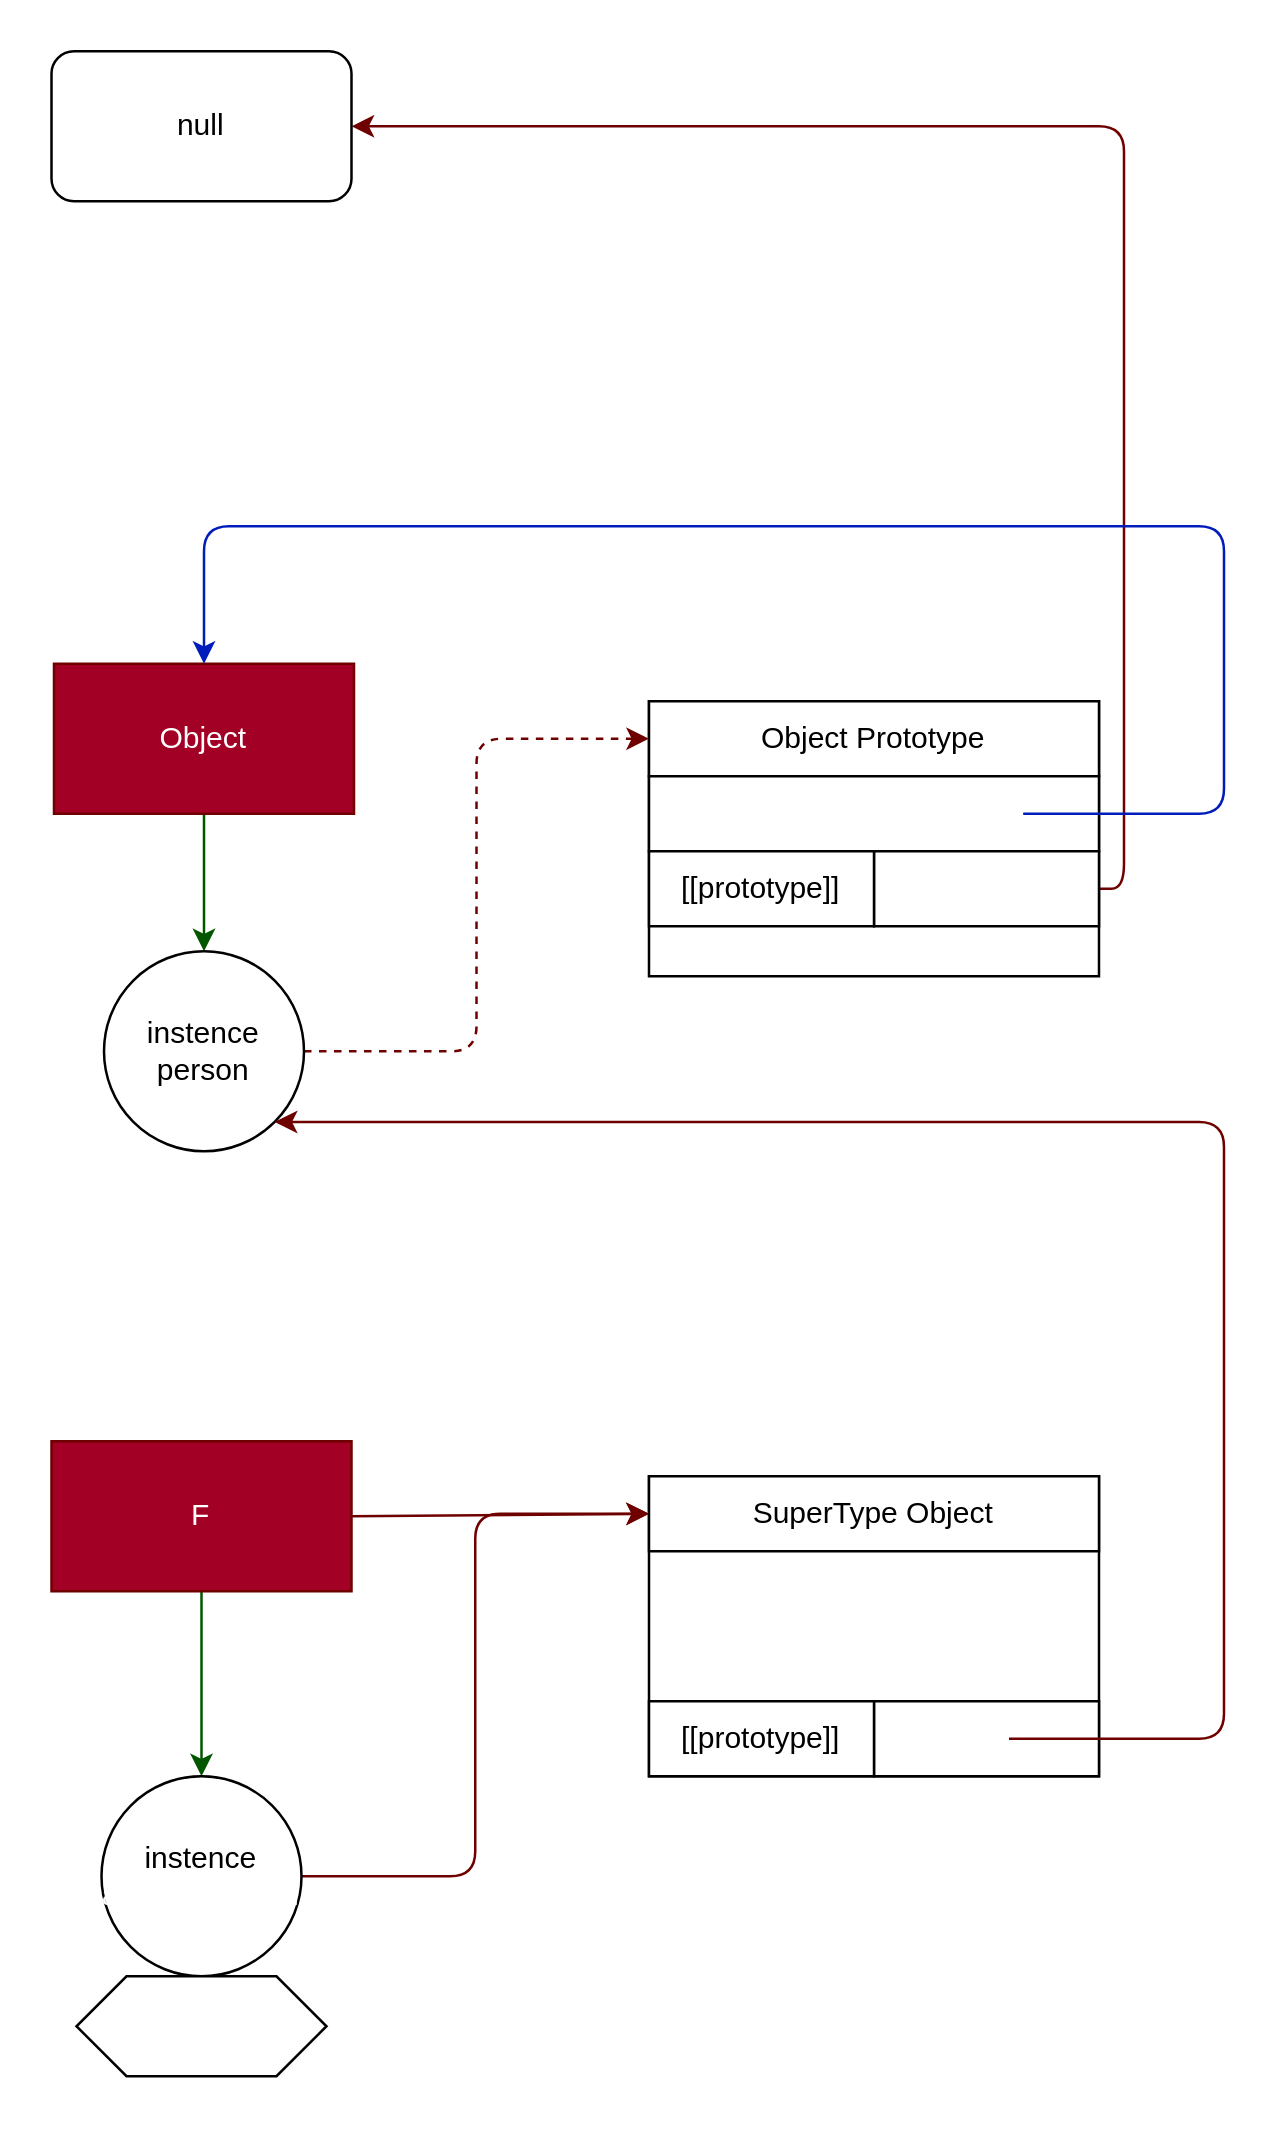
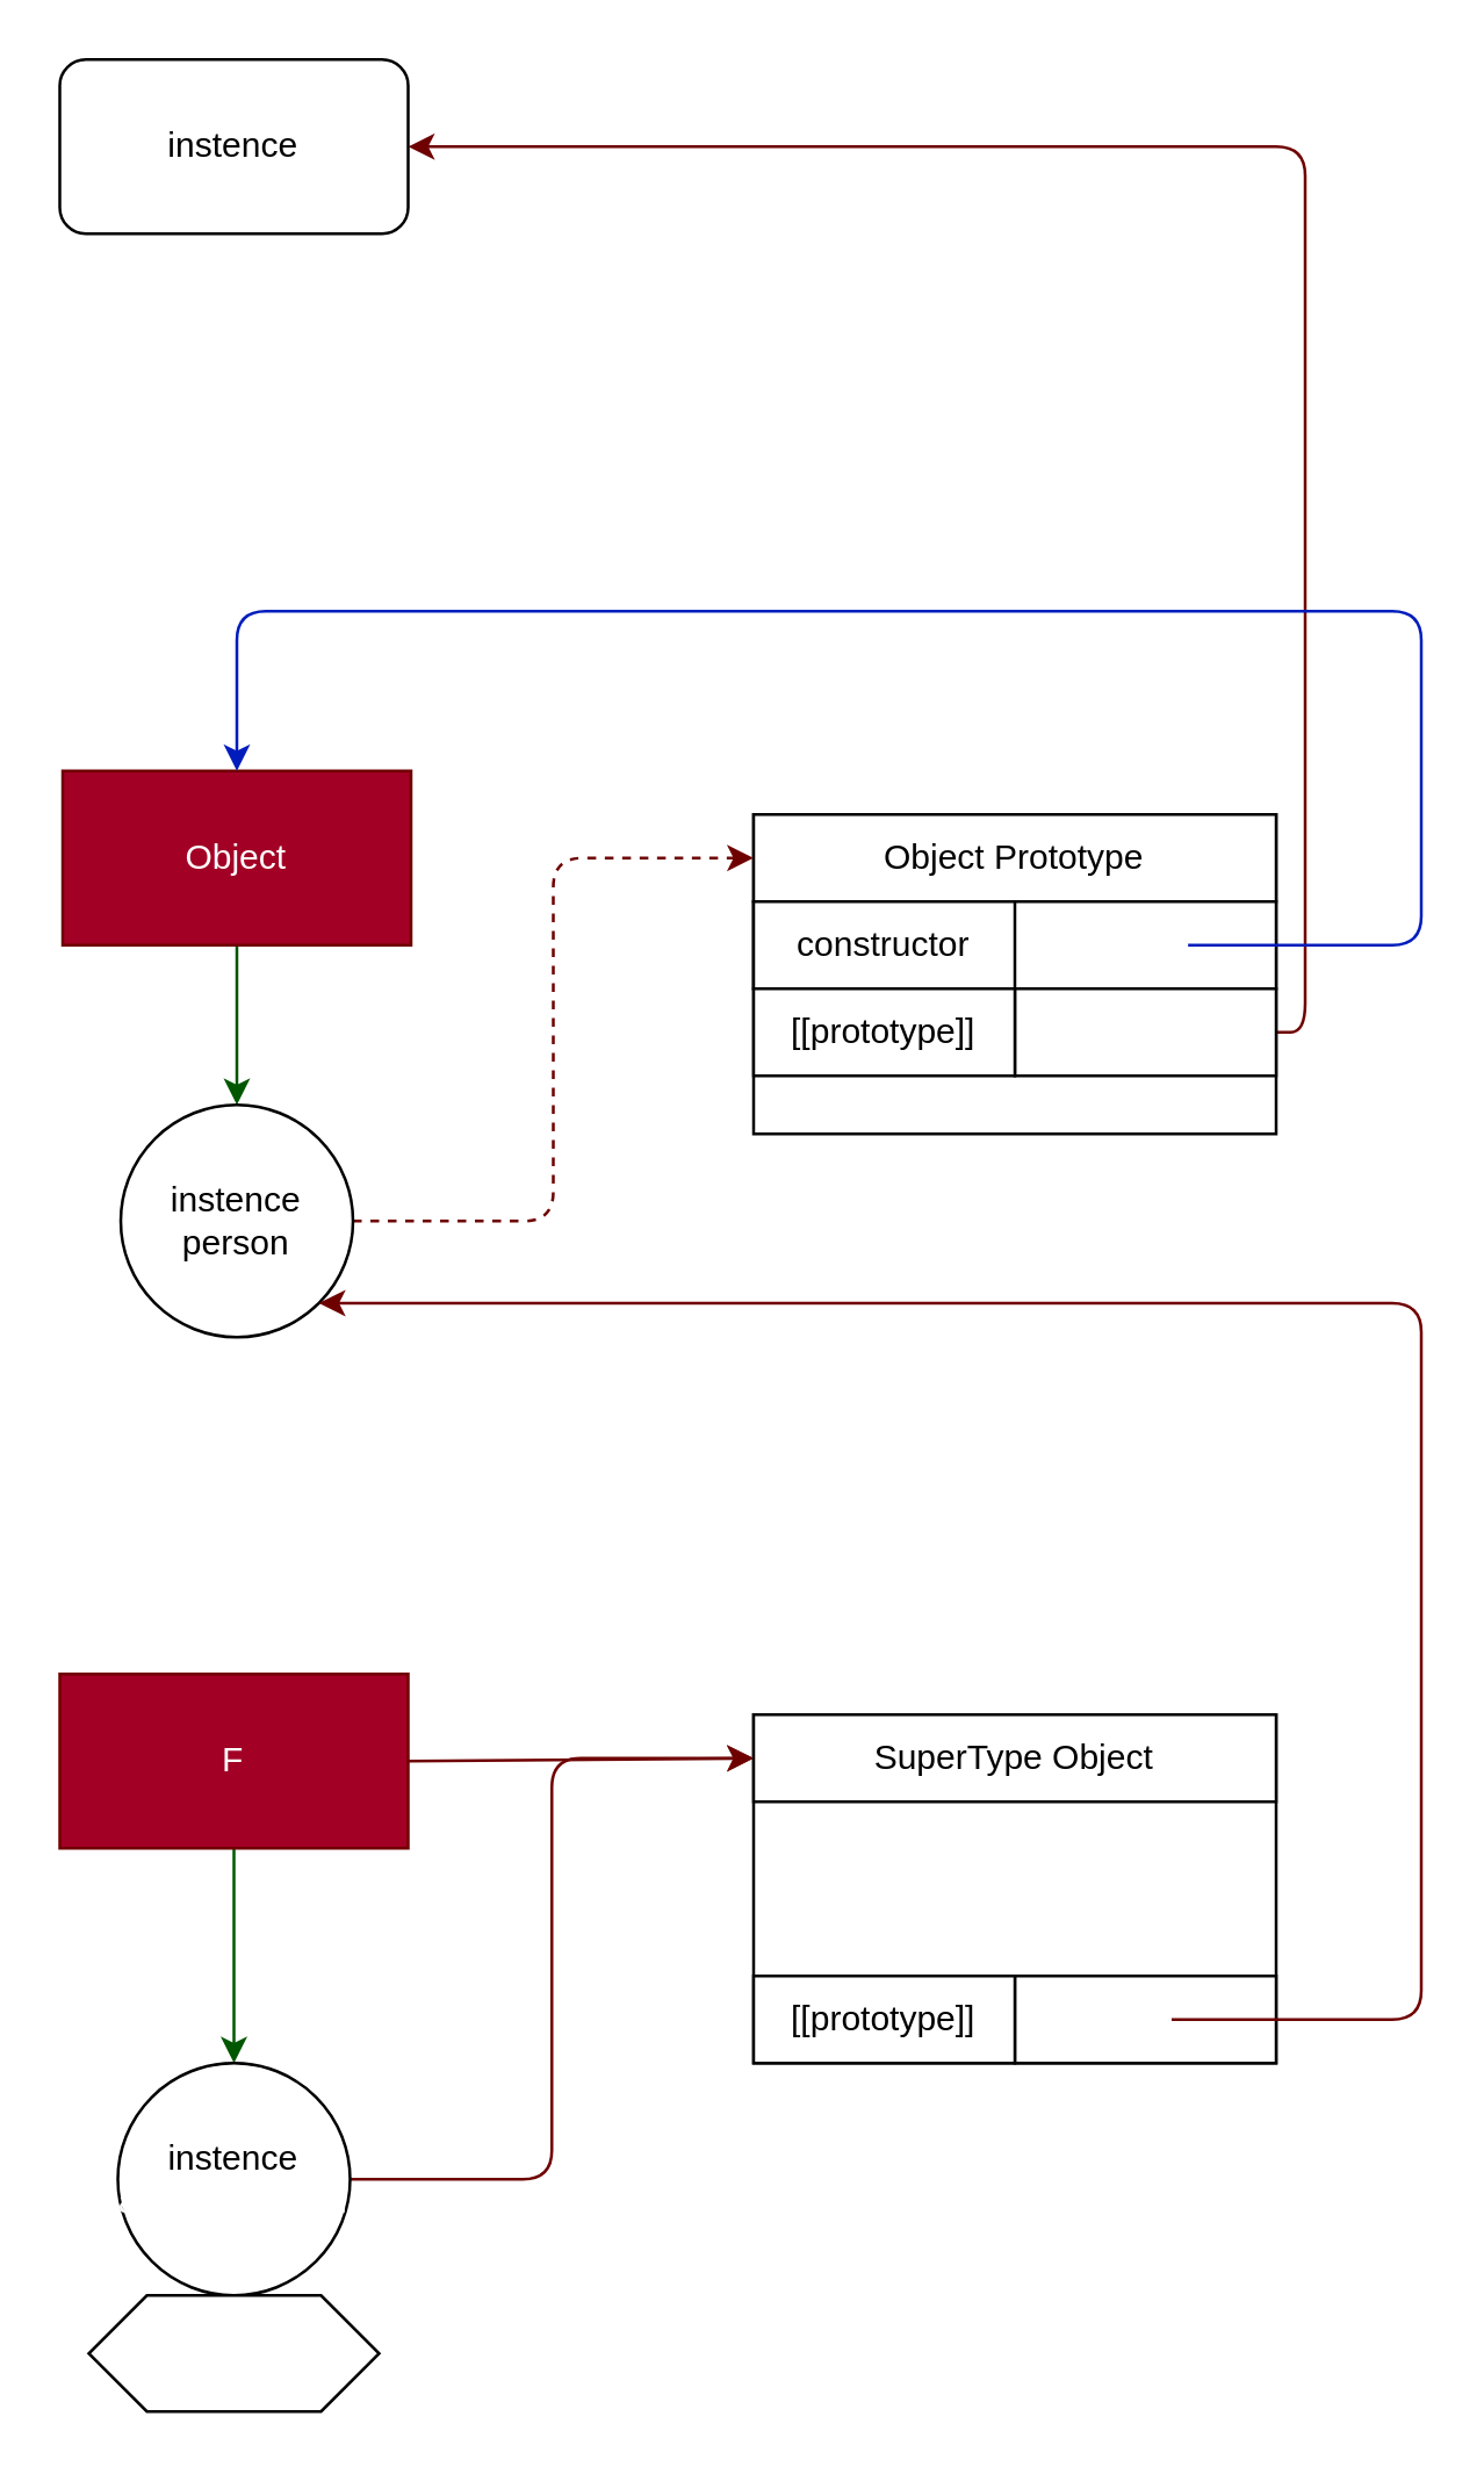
- <mxCell id="17" value="null" style="rounded=1;whiteSpace=wrap;html=1;" parent="1" vertex="1"><mxGeometry x="20" y="20" width="120" height="60" as="geometry" /></mxCell>
+ <mxCell id="17" value="instence" style="rounded=1;whiteSpace=wrap;html=1;" parent="1" vertex="1"><mxGeometry x="20" y="20" width="120" height="60" as="geometry" /></mxCell>
+ <mxCell id="12" value="constructor" style="rounded=0;whiteSpace=wrap;html=1;" parent="1" vertex="1"><mxGeometry x="259" y="310" width="90" height="30" as="geometry" /></mxCell>
